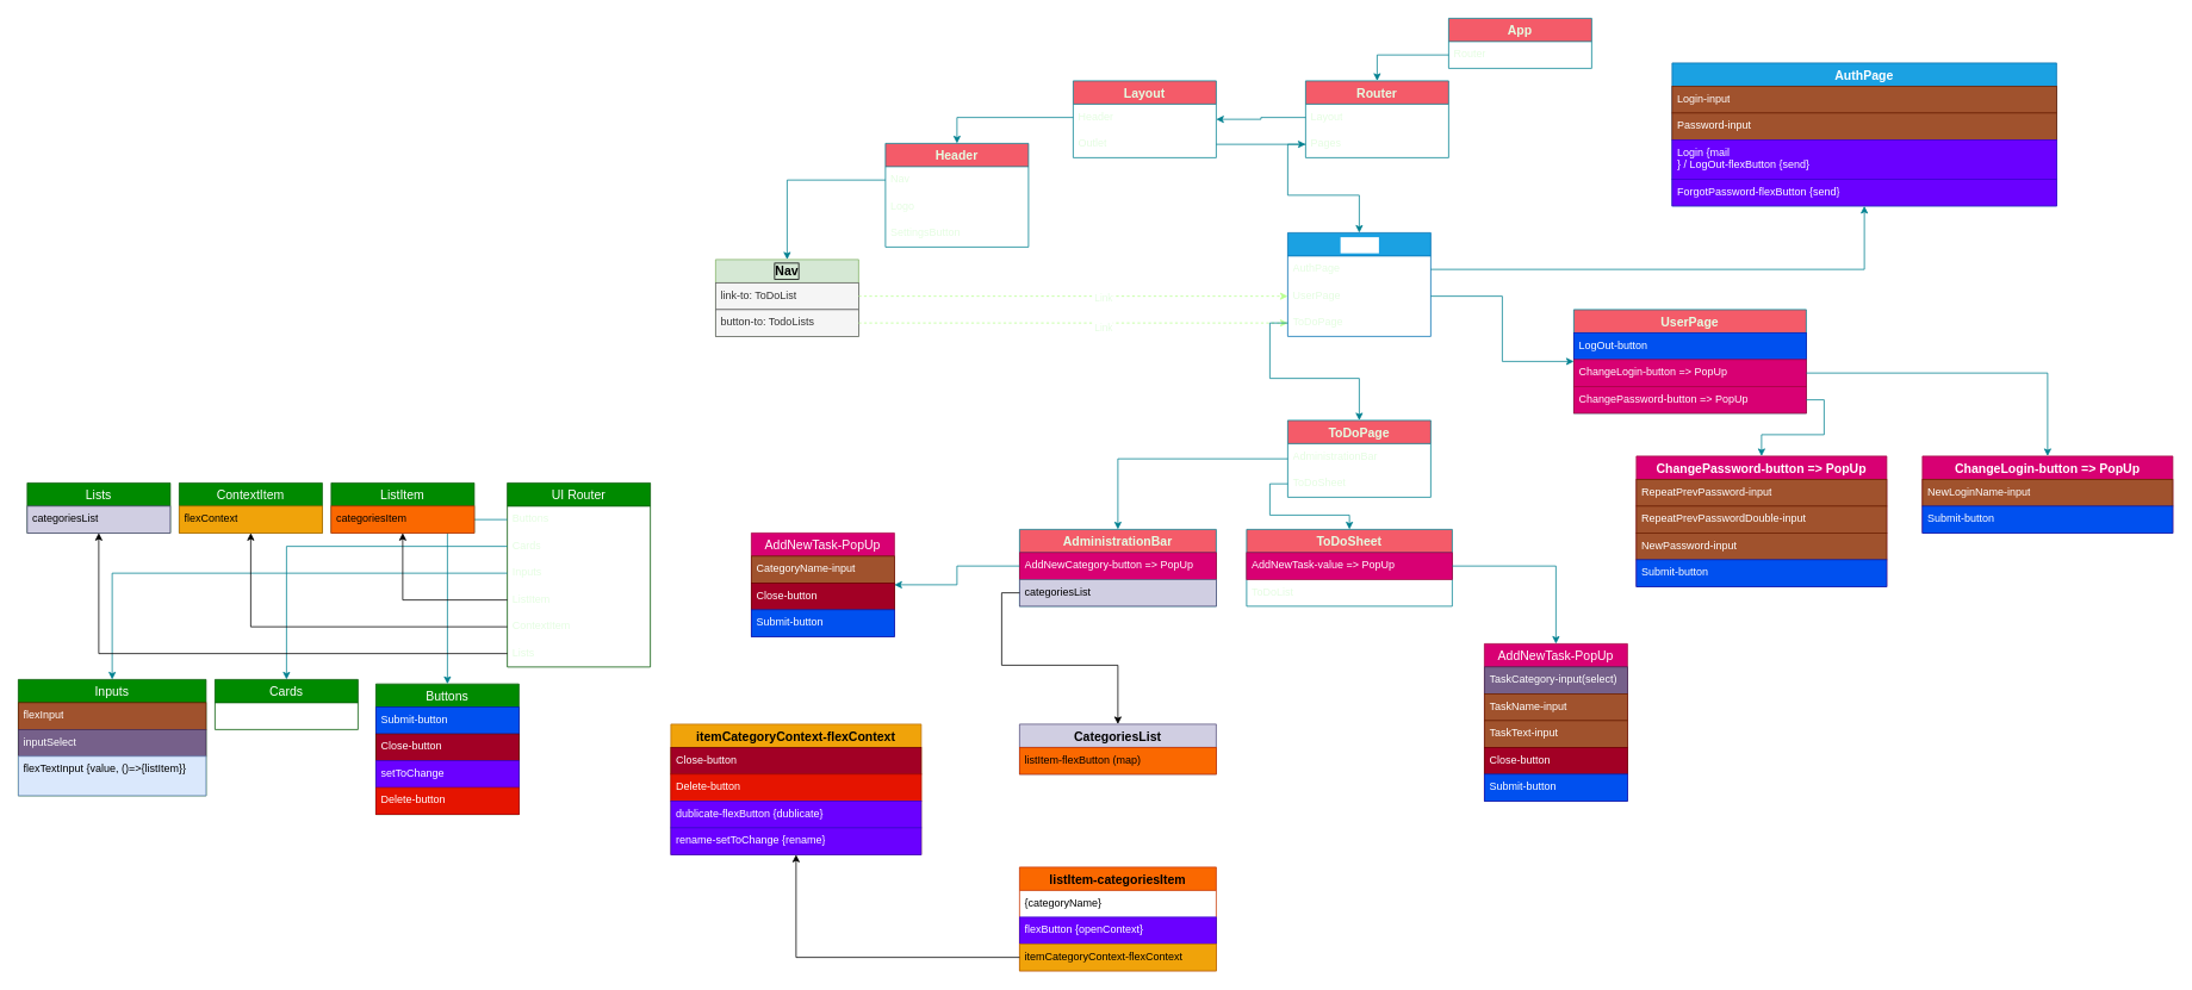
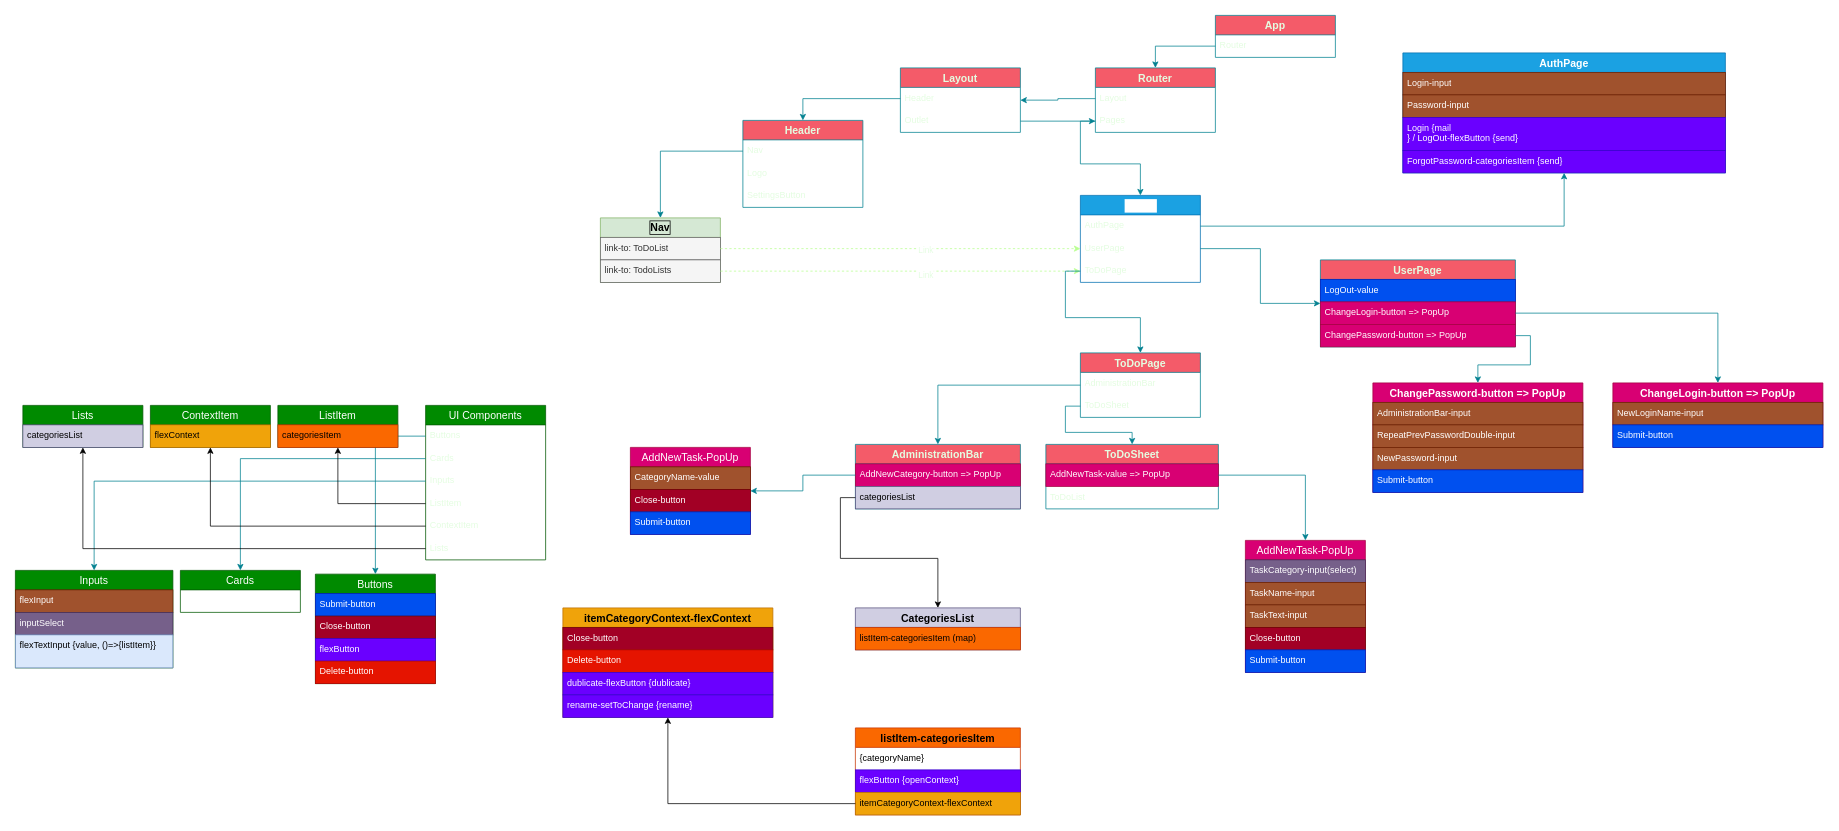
- <mxCell id="35" value="ForgotPassword-flexButton {send}" style="text;strokeColor=#3700CC;fillColor=#6a00ff;spacingLeft=4;spacingRight=4;overflow=hidden;rotatable=0;points=[[0,0.5],[1,0.5]];portConstraint=eastwest;fontSize=12;whiteSpace=wrap;html=1;labelBackgroundColor=none;fontColor=#ffffff;" parent="31" vertex="1"><mxGeometry y="130" width="430" height="30" as="geometry" /></mxCell>
+ <mxCell id="35" value="ForgotPassword-categoriesItem {send}" style="text;strokeColor=#3700CC;fillColor=#6a00ff;spacingLeft=4;spacingRight=4;overflow=hidden;rotatable=0;points=[[0,0.5],[1,0.5]];portConstraint=eastwest;fontSize=12;whiteSpace=wrap;html=1;labelBackgroundColor=none;fontColor=#ffffff;" parent="31" vertex="1"><mxGeometry y="130" width="430" height="30" as="geometry" /></mxCell>
- <mxCell id="25" value="button-to: TodoLists" style="text;strokeColor=#666666;fillColor=#f5f5f5;spacingLeft=4;spacingRight=4;overflow=hidden;rotatable=0;points=[[0,0.5],[1,0.5]];portConstraint=eastwest;fontSize=12;whiteSpace=wrap;html=1;labelBackgroundColor=none;fontColor=#333333;" parent="23" vertex="1"><mxGeometry y="56" width="160" height="30" as="geometry" /></mxCell>
+ <mxCell id="25" value="link-to: TodoLists" style="text;strokeColor=#666666;fillColor=#f5f5f5;spacingLeft=4;spacingRight=4;overflow=hidden;rotatable=0;points=[[0,0.5],[1,0.5]];portConstraint=eastwest;fontSize=12;whiteSpace=wrap;html=1;labelBackgroundColor=none;fontColor=#333333;" parent="23" vertex="1"><mxGeometry y="56" width="160" height="30" as="geometry" /></mxCell>
- <mxCell id="38" value="LogOut-button" style="text;strokeColor=#001DBC;fillColor=#0050ef;spacingLeft=4;spacingRight=4;overflow=hidden;rotatable=0;points=[[0,0.5],[1,0.5]];portConstraint=eastwest;fontSize=12;whiteSpace=wrap;html=1;labelBackgroundColor=none;fontColor=#ffffff;" parent="37" vertex="1"><mxGeometry y="26" width="260" height="30" as="geometry" /></mxCell>
+ <mxCell id="38" value="LogOut-value" style="text;strokeColor=#001DBC;fillColor=#0050ef;spacingLeft=4;spacingRight=4;overflow=hidden;rotatable=0;points=[[0,0.5],[1,0.5]];portConstraint=eastwest;fontSize=12;whiteSpace=wrap;html=1;labelBackgroundColor=none;fontColor=#ffffff;" parent="37" vertex="1"><mxGeometry y="26" width="260" height="30" as="geometry" /></mxCell>
- <mxCell id="67" value="RepeatPrevPassword-input" style="text;strokeColor=#6D1F00;fillColor=#a0522d;spacingLeft=4;spacingRight=4;overflow=hidden;rotatable=0;points=[[0,0.5],[1,0.5]];portConstraint=eastwest;fontSize=12;whiteSpace=wrap;html=1;labelBackgroundColor=none;fontColor=#ffffff;" parent="66" vertex="1"><mxGeometry y="26" width="280" height="30" as="geometry" /></mxCell>
+ <mxCell id="67" value="AdministrationBar-input" style="text;strokeColor=#6D1F00;fillColor=#a0522d;spacingLeft=4;spacingRight=4;overflow=hidden;rotatable=0;points=[[0,0.5],[1,0.5]];portConstraint=eastwest;fontSize=12;whiteSpace=wrap;html=1;labelBackgroundColor=none;fontColor=#ffffff;" parent="66" vertex="1"><mxGeometry y="26" width="280" height="30" as="geometry" /></mxCell>
- <mxCell id="76" value="UI Router" style="swimlane;fontStyle=0;childLayout=stackLayout;horizontal=1;startSize=26;horizontalStack=0;resizeParent=1;resizeParentMax=0;resizeLast=0;collapsible=1;marginBottom=0;align=center;fontSize=14;strokeColor=#005700;fillColor=#008a00;fontColor=#ffffff;" parent="1" vertex="1"><mxGeometry x="567" y="540" width="160" height="206" as="geometry" /></mxCell>
+ <mxCell id="76" value="UI Components" style="swimlane;fontStyle=0;childLayout=stackLayout;horizontal=1;startSize=26;horizontalStack=0;resizeParent=1;resizeParentMax=0;resizeLast=0;collapsible=1;marginBottom=0;align=center;fontSize=14;strokeColor=#005700;fillColor=#008a00;fontColor=#ffffff;" parent="1" vertex="1"><mxGeometry x="567" y="540" width="160" height="206" as="geometry" /></mxCell>
- <mxCell id="61" value="CategoryName-input" style="text;strokeColor=#6D1F00;fillColor=#a0522d;spacingLeft=4;spacingRight=4;overflow=hidden;rotatable=0;points=[[0,0.5],[1,0.5]];portConstraint=eastwest;fontSize=12;whiteSpace=wrap;html=1;labelBackgroundColor=none;fontColor=#ffffff;" parent="60" vertex="1"><mxGeometry y="26" width="160" height="30" as="geometry" /></mxCell>
+ <mxCell id="61" value="CategoryName-value" style="text;strokeColor=#6D1F00;fillColor=#a0522d;spacingLeft=4;spacingRight=4;overflow=hidden;rotatable=0;points=[[0,0.5],[1,0.5]];portConstraint=eastwest;fontSize=12;whiteSpace=wrap;html=1;labelBackgroundColor=none;fontColor=#ffffff;" parent="60" vertex="1"><mxGeometry y="26" width="160" height="30" as="geometry" /></mxCell>
- <mxCell id="97" value="listItem-flexButton (map)" style="text;strokeColor=#C73500;fillColor=#fa6800;spacingLeft=4;spacingRight=4;overflow=hidden;rotatable=0;points=[[0,0.5],[1,0.5]];portConstraint=eastwest;fontSize=12;whiteSpace=wrap;html=1;labelBackgroundColor=none;fontColor=#000000;" vertex="1" parent="96"><mxGeometry y="26" width="220" height="30" as="geometry" /></mxCell>
+ <mxCell id="97" value="listItem-categoriesItem (map)" style="text;strokeColor=#C73500;fillColor=#fa6800;spacingLeft=4;spacingRight=4;overflow=hidden;rotatable=0;points=[[0,0.5],[1,0.5]];portConstraint=eastwest;fontSize=12;whiteSpace=wrap;html=1;labelBackgroundColor=none;fontColor=#000000;" vertex="1" parent="96"><mxGeometry y="26" width="220" height="30" as="geometry" /></mxCell>
- <mxCell id="86" value="setToChange" style="text;strokeColor=#3700CC;fillColor=#6a00ff;spacingLeft=4;spacingRight=4;overflow=hidden;rotatable=0;points=[[0,0.5],[1,0.5]];portConstraint=eastwest;fontSize=12;whiteSpace=wrap;html=1;labelBackgroundColor=none;fontColor=#ffffff;gradientColor=none;" vertex="1" parent="83"><mxGeometry y="86" width="160" height="30" as="geometry" /></mxCell>
+ <mxCell id="86" value="flexButton" style="text;strokeColor=#3700CC;fillColor=#6a00ff;spacingLeft=4;spacingRight=4;overflow=hidden;rotatable=0;points=[[0,0.5],[1,0.5]];portConstraint=eastwest;fontSize=12;whiteSpace=wrap;html=1;labelBackgroundColor=none;fontColor=#ffffff;gradientColor=none;" vertex="1" parent="83"><mxGeometry y="86" width="160" height="30" as="geometry" /></mxCell>
